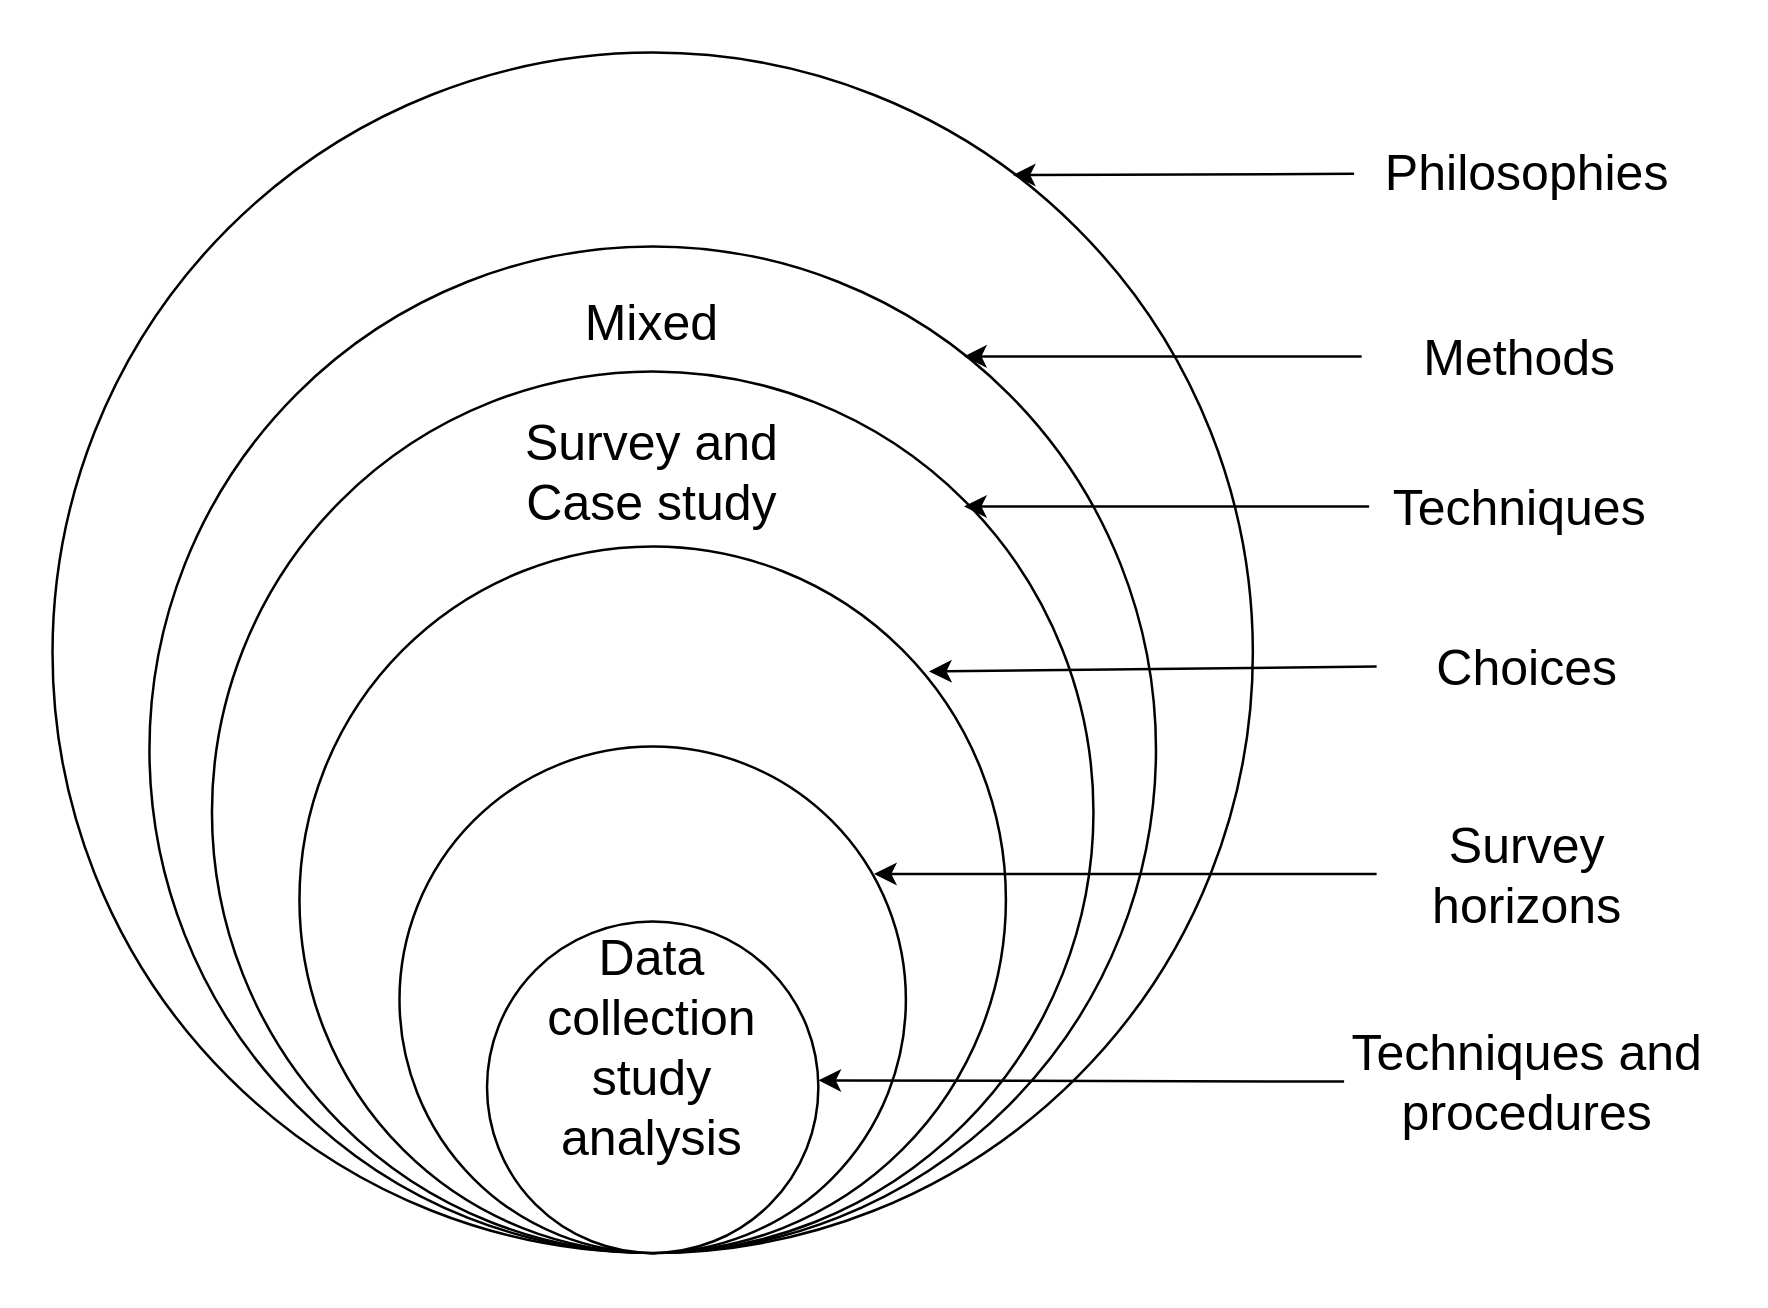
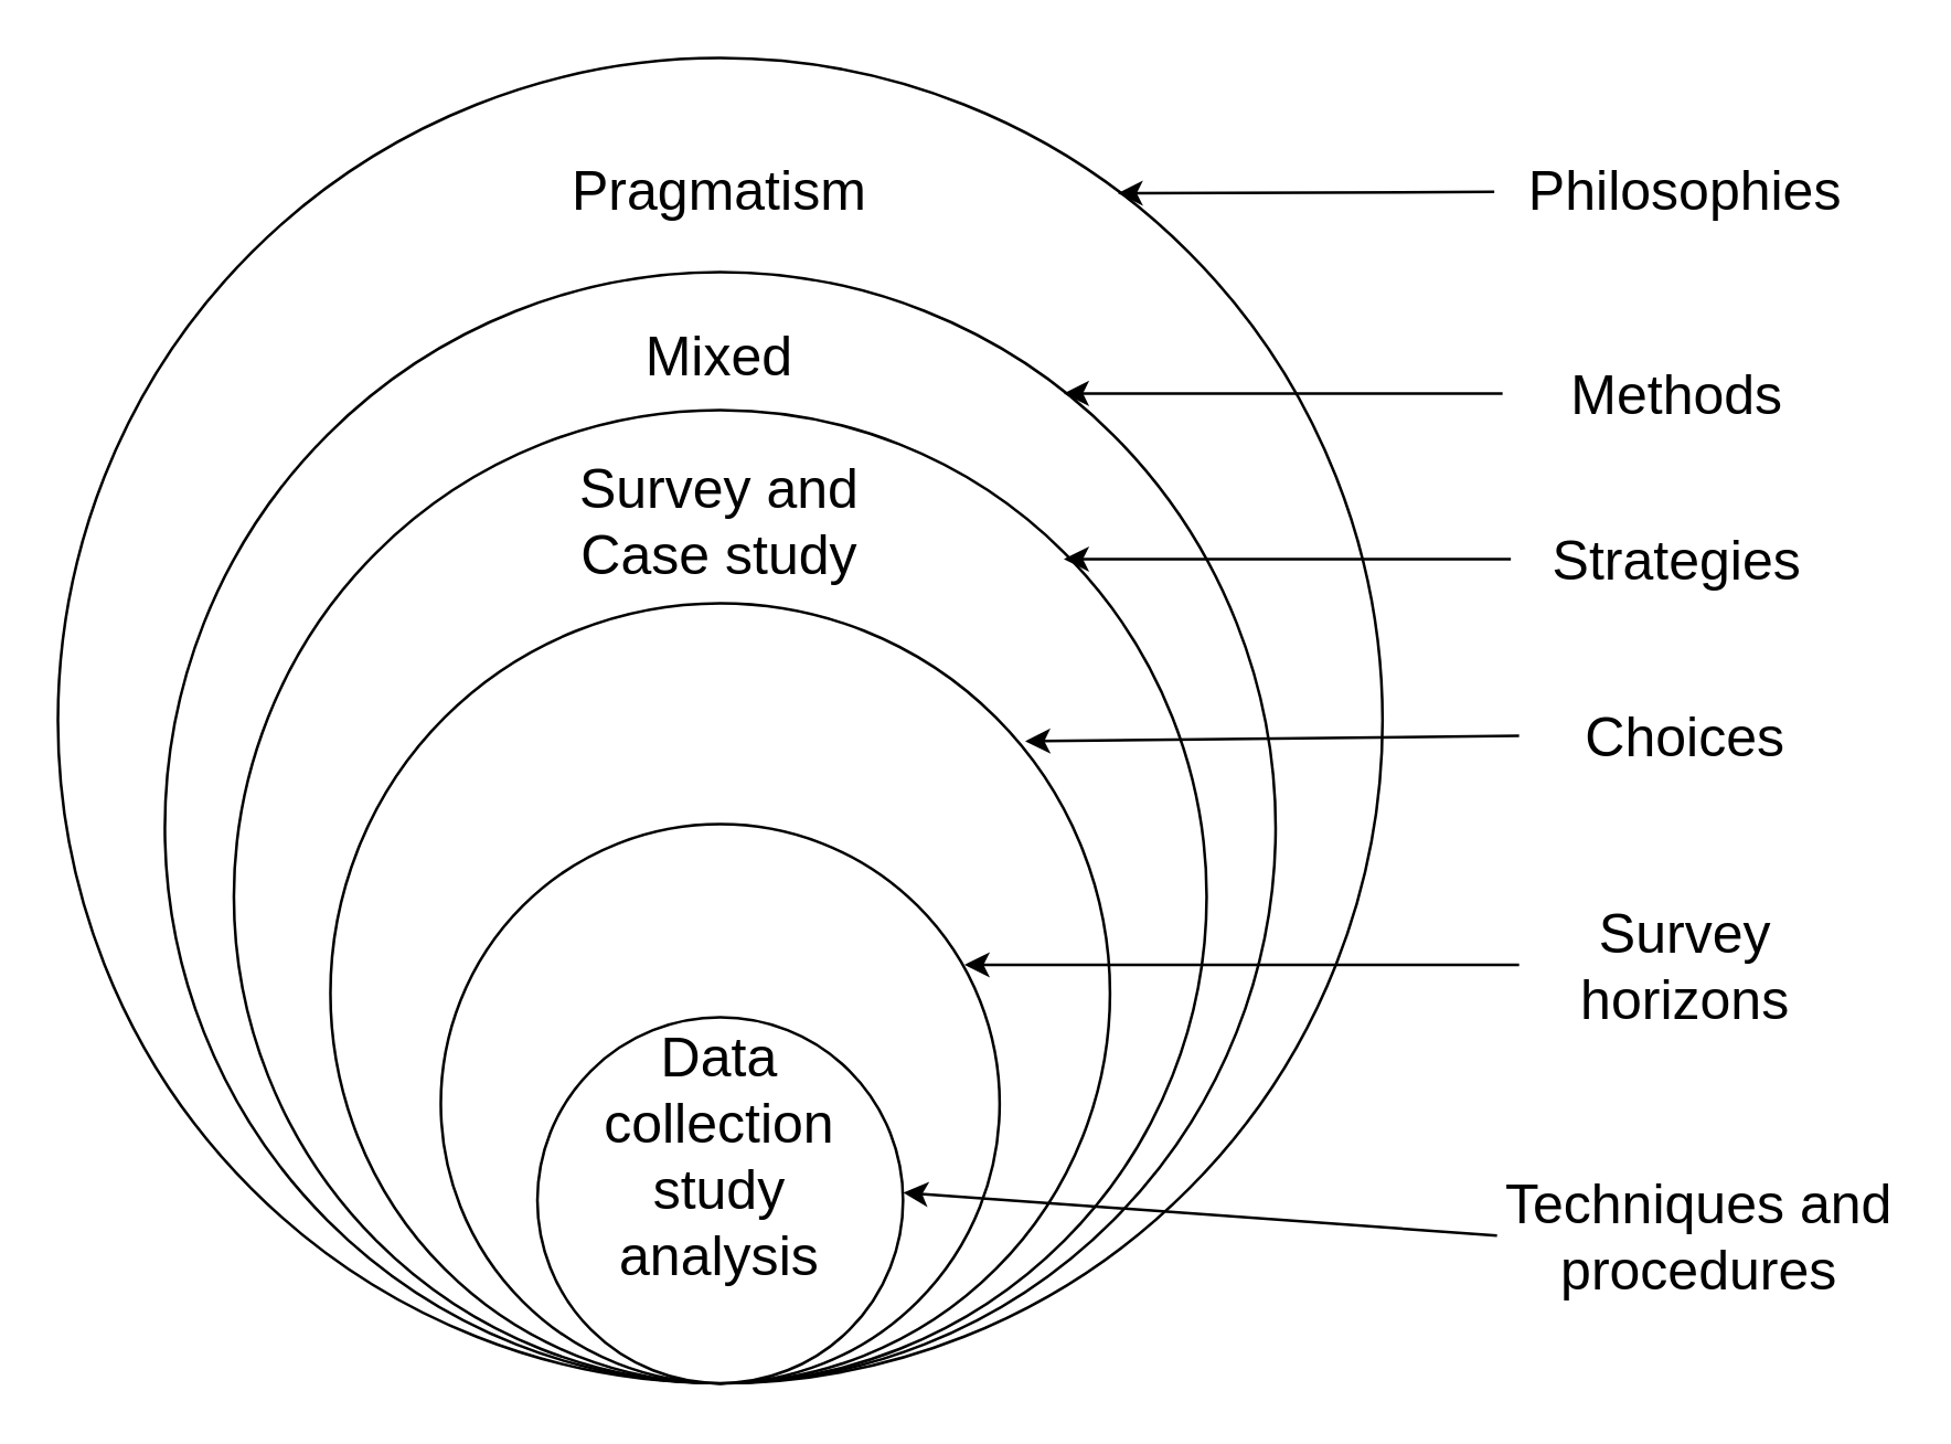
+ <mxCell id="8" value="&lt;font style=&quot;font-size: 20px&quot;&gt;Pragmatism&lt;/font&gt;" style="text;html=1;strokeColor=none;fillColor=none;align=center;verticalAlign=middle;whiteSpace=wrap;rounded=0;" parent="1" vertex="1"><mxGeometry x="199.88" y="38" width="121.25" height="60" as="geometry" /></mxCell>
- <mxCell id="14" value="&lt;font style=&quot;font-size: 20px&quot;&gt;Techniques&lt;/font&gt;" style="text;html=1;strokeColor=none;fillColor=none;align=center;verticalAlign=middle;whiteSpace=wrap;rounded=0;" parent="1" vertex="1"><mxGeometry x="547" y="172" width="121.25" height="60" as="geometry" /></mxCell>
+ <mxCell id="14" value="&lt;font style=&quot;font-size: 20px&quot;&gt;Strategies&lt;/font&gt;" style="text;html=1;strokeColor=none;fillColor=none;align=center;verticalAlign=middle;whiteSpace=wrap;rounded=0;" parent="1" vertex="1"><mxGeometry x="547" y="172" width="121.25" height="60" as="geometry" /></mxCell>
- <mxCell id="17" value="&lt;font style=&quot;font-size: 20px&quot;&gt;Techniques and procedures&lt;/font&gt;" style="text;html=1;strokeColor=none;fillColor=none;align=center;verticalAlign=middle;whiteSpace=wrap;rounded=0;" parent="1" vertex="1"><mxGeometry x="537" y="402" width="147.25" height="60" as="geometry" /></mxCell>
+ <mxCell id="17" value="&lt;font style=&quot;font-size: 20px&quot;&gt;Techniques and procedures&lt;/font&gt;" style="text;html=1;strokeColor=none;fillColor=none;align=center;verticalAlign=middle;whiteSpace=wrap;rounded=0;" parent="1" vertex="1"><mxGeometry x="542" y="417" width="147.25" height="60" as="geometry" /></mxCell>
